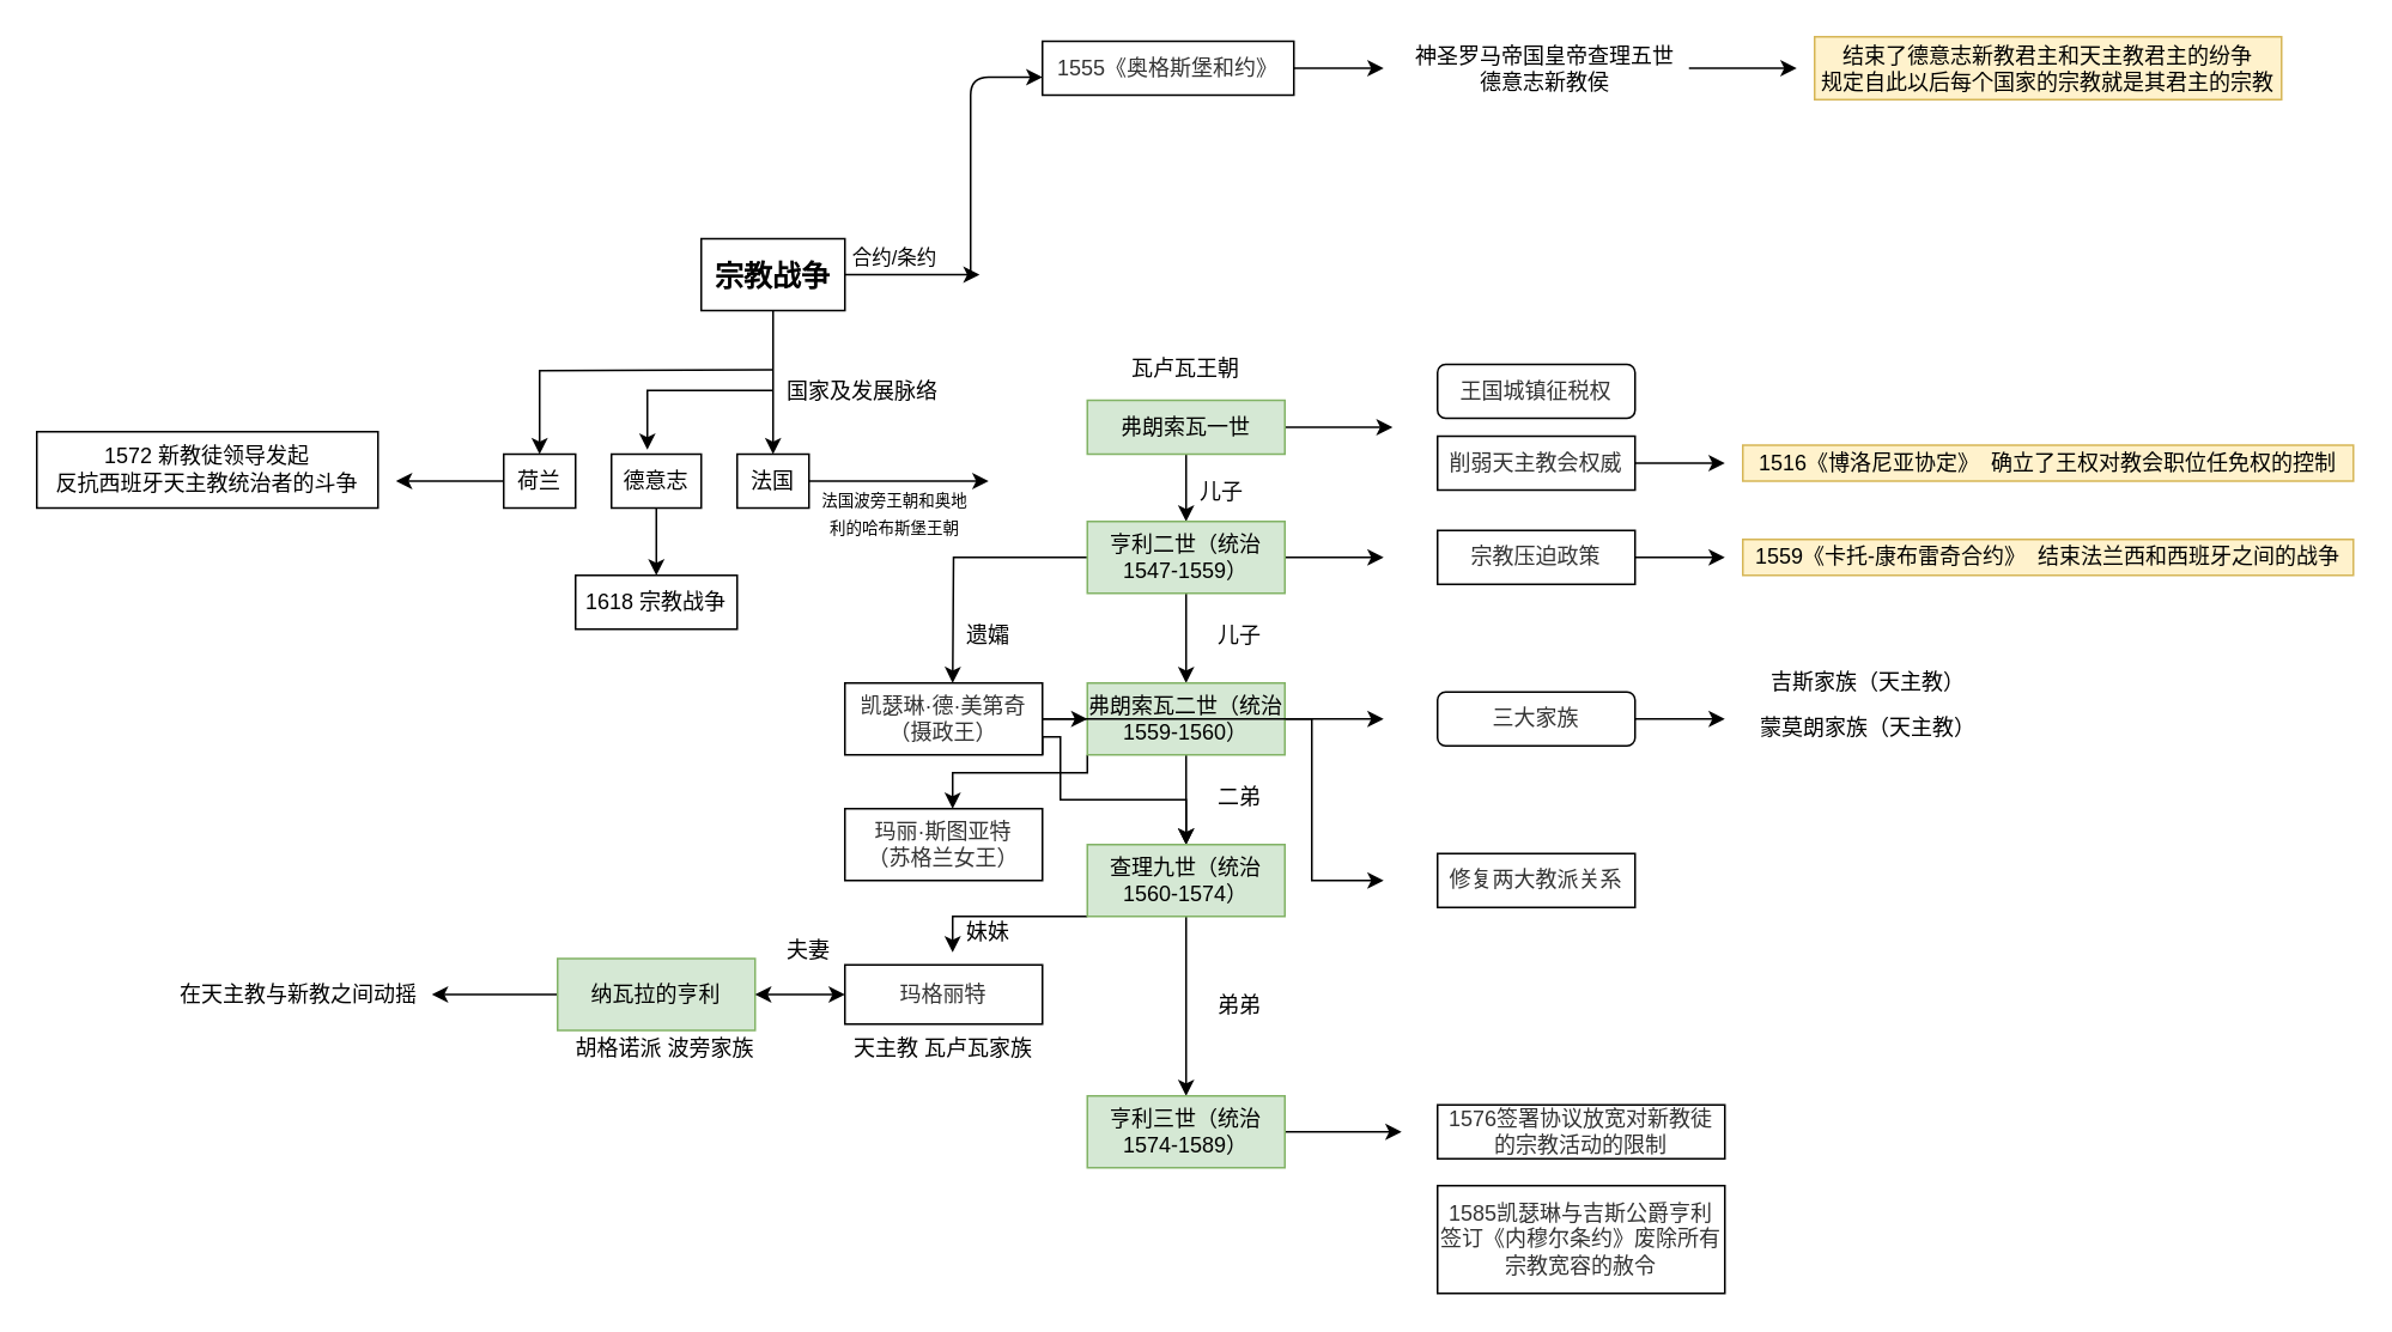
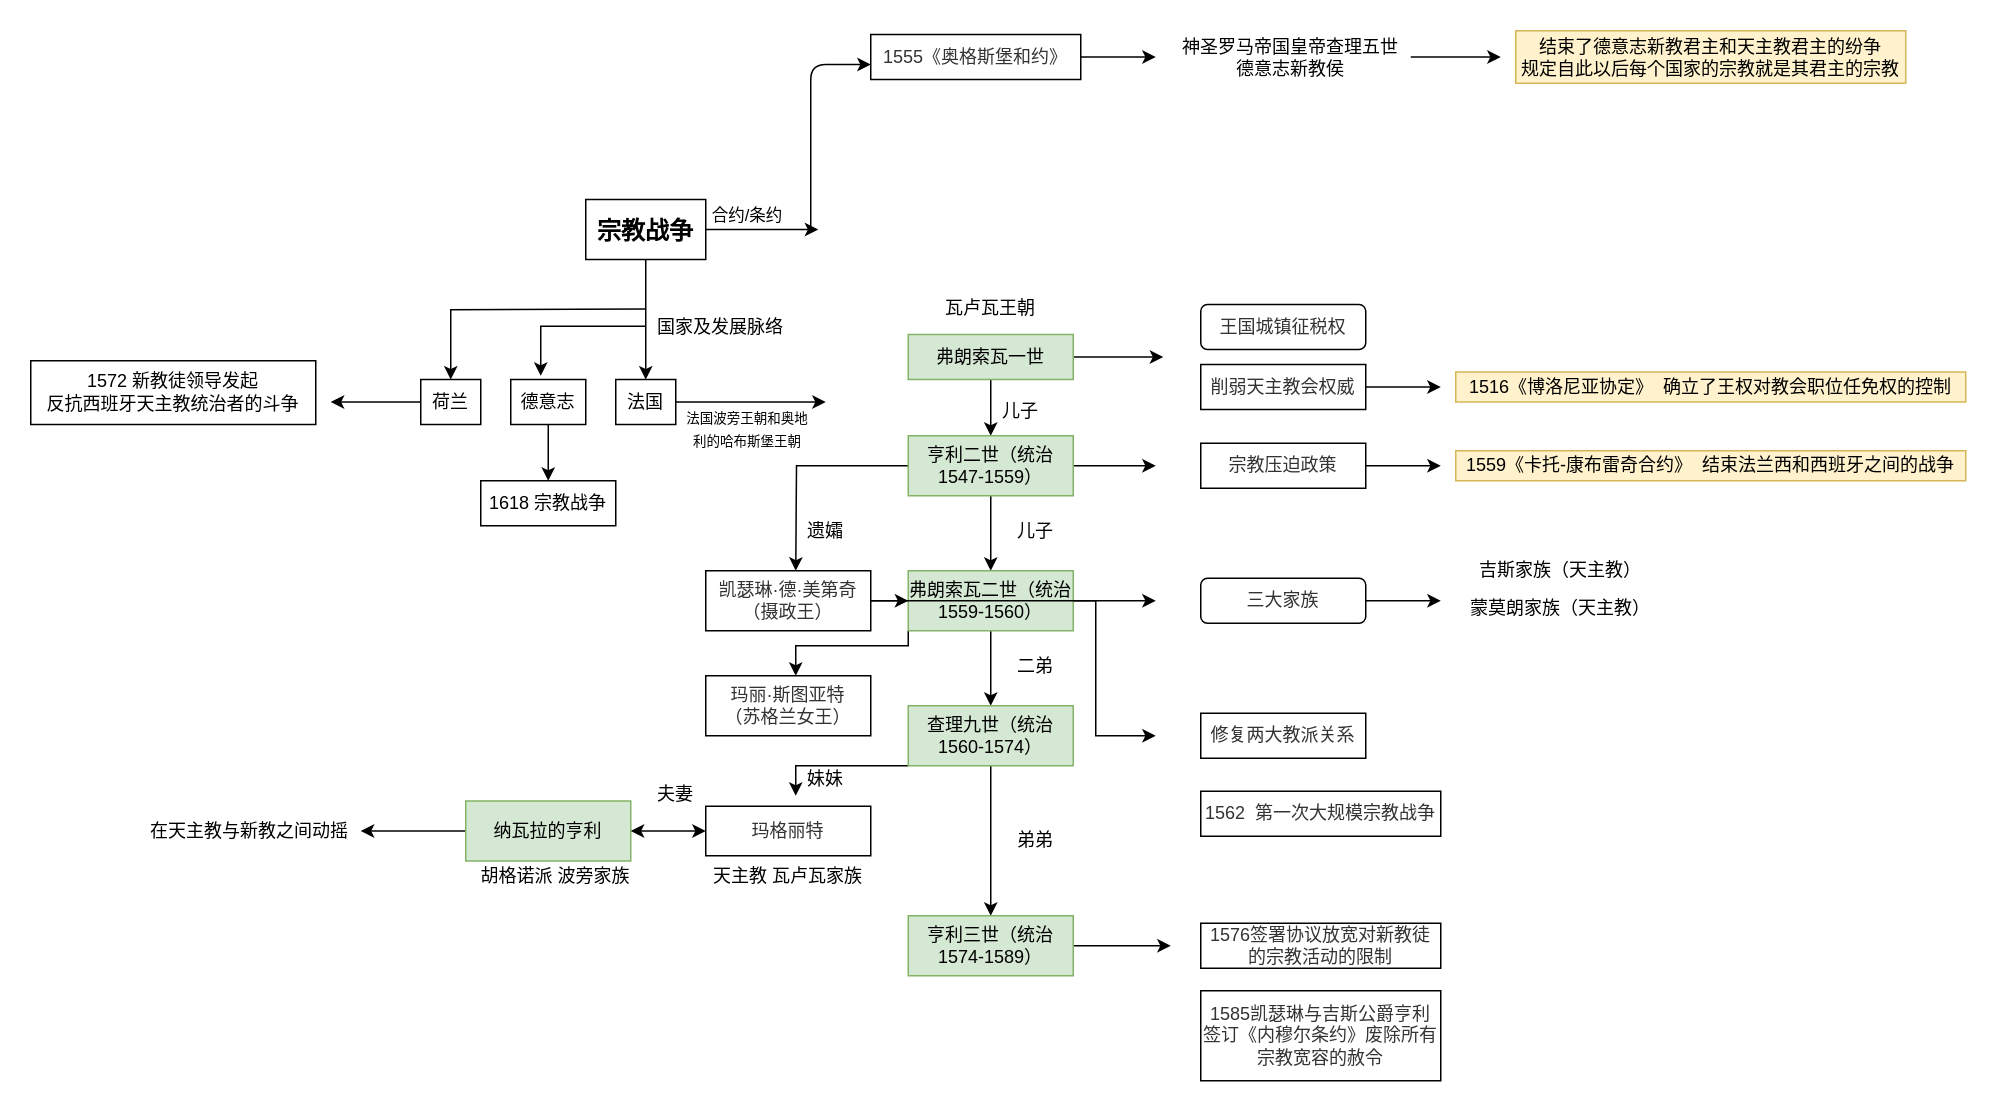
- <mxCell id="45" parent="1" style="edgeStyle=orthogonalEdgeStyle;rounded=0;orthogonalLoop=1;jettySize=auto;html=1;exitX=1;exitY=1;exitDx=0;exitDy=0;" edge="1" source="48" target="58"><mxGeometry as="geometry" relative="1"><Array as="points"><mxPoint x="580" y="410" /><mxPoint x="590" y="410" /><mxPoint x="590" y="445" /><mxPoint x="660" y="445" /></Array></mxGeometry></mxCell>
+ <mxCell id="60" value="1562&amp;nbsp; 第一次大规模宗教战争" parent="1" style="rounded=0;whiteSpace=wrap;html=1;fontColor=#333333;" vertex="1"><mxGeometry as="geometry" x="800" y="527" width="160" height="30" /></mxCell>
